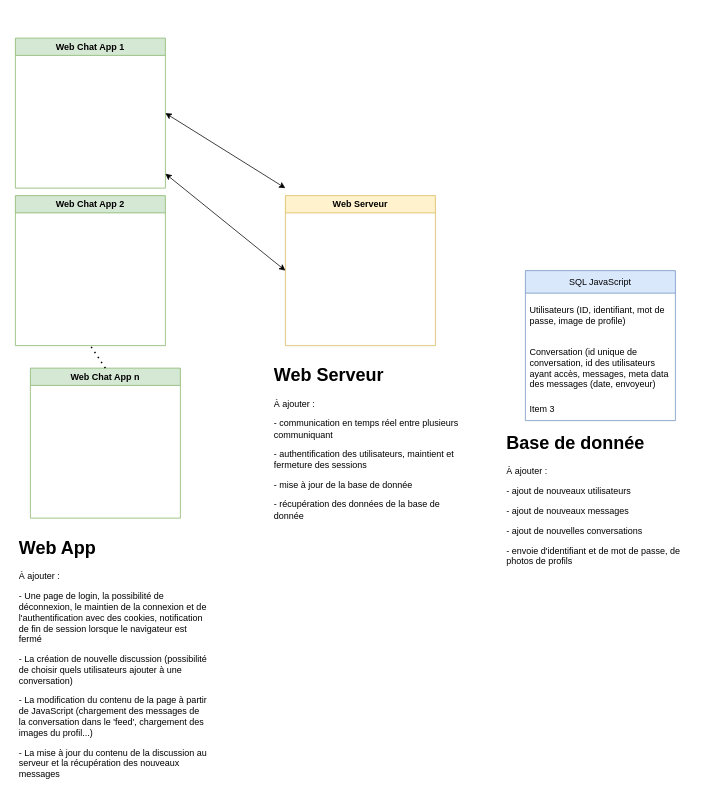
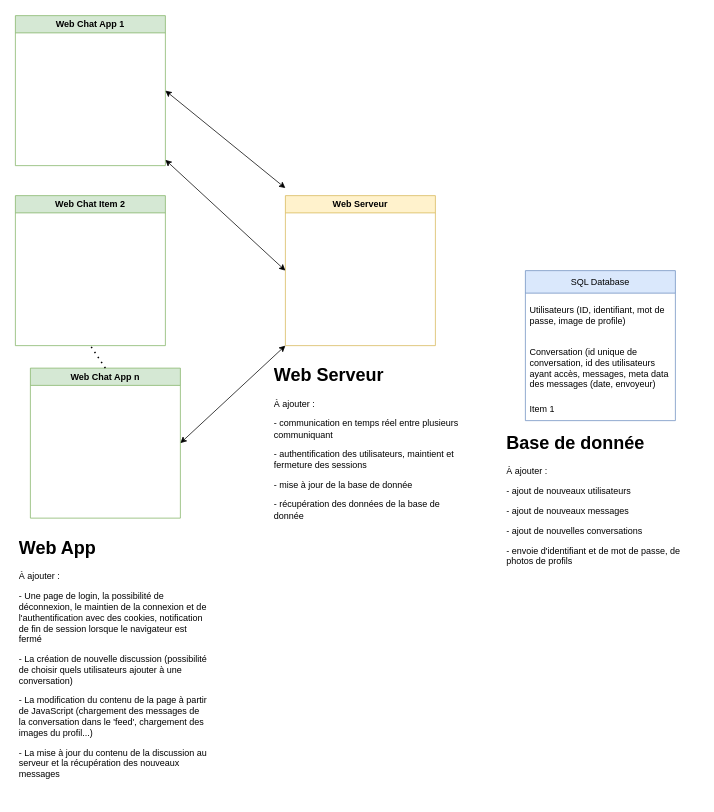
- <mxCell id="2" value="Web Chat App 1" style="swimlane;whiteSpace=wrap;html=1;fillColor=#d5e8d4;strokeColor=#82b366;" vertex="1" parent="1"><mxGeometry x="20" y="50" width="200" height="200" as="geometry" /></mxCell>
+ <mxCell id="2" value="Web Chat App 1" style="swimlane;whiteSpace=wrap;html=1;fillColor=#d5e8d4;strokeColor=#82b366;" vertex="1" parent="1"><mxGeometry x="20" y="20" width="200" height="200" as="geometry" /></mxCell>
- <mxCell id="3" value="Web Chat App 2" style="swimlane;whiteSpace=wrap;html=1;fillColor=#d5e8d4;strokeColor=#82b366;" vertex="1" parent="1"><mxGeometry x="20" y="260" width="200" height="200" as="geometry" /></mxCell>
+ <mxCell id="3" value="Web Chat Item 2" style="swimlane;whiteSpace=wrap;html=1;fillColor=#d5e8d4;strokeColor=#82b366;" vertex="1" parent="1"><mxGeometry x="20" y="260" width="200" height="200" as="geometry" /></mxCell>
- <mxCell id="6" value="SQL JavaScript" style="swimlane;fontStyle=0;childLayout=stackLayout;horizontal=1;startSize=30;horizontalStack=0;resizeParent=1;resizeParentMax=0;resizeLast=0;collapsible=1;marginBottom=0;whiteSpace=wrap;html=1;fillColor=#dae8fc;strokeColor=#6c8ebf;" vertex="1" parent="1"><mxGeometry x="700" y="360" width="200" height="200" as="geometry" /></mxCell>
+ <mxCell id="6" value="SQL Database" style="swimlane;fontStyle=0;childLayout=stackLayout;horizontal=1;startSize=30;horizontalStack=0;resizeParent=1;resizeParentMax=0;resizeLast=0;collapsible=1;marginBottom=0;whiteSpace=wrap;html=1;fillColor=#dae8fc;strokeColor=#6c8ebf;" vertex="1" parent="1"><mxGeometry x="700" y="360" width="200" height="200" as="geometry" /></mxCell>
+ <mxCell id="12" value="" style="endArrow=classic;startArrow=classic;html=1;entryX=1;entryY=0.5;entryDx=0;entryDy=0;exitX=1;exitY=1;exitDx=0;exitDy=0;" edge="1" parent="1" source="5" target="4"><mxGeometry width="50" height="50" relative="1" as="geometry"><mxPoint x="380" y="250" as="sourcePoint" /><mxPoint x="430" y="200" as="targetPoint" /></mxGeometry></mxCell>
- <mxCell id="9" value="Item 3" style="text;strokeColor=none;fillColor=none;align=left;verticalAlign=middle;spacingLeft=4;spacingRight=4;overflow=hidden;points=[[0,0.5],[1,0.5]];portConstraint=eastwest;rotatable=0;whiteSpace=wrap;html=1;" vertex="1" parent="6"><mxGeometry y="170" width="200" height="30" as="geometry" /></mxCell>
+ <mxCell id="9" value="Item 1" style="text;strokeColor=none;fillColor=none;align=left;verticalAlign=middle;spacingLeft=4;spacingRight=4;overflow=hidden;points=[[0,0.5],[1,0.5]];portConstraint=eastwest;rotatable=0;whiteSpace=wrap;html=1;" vertex="1" parent="6"><mxGeometry y="170" width="200" height="30" as="geometry" /></mxCell>
